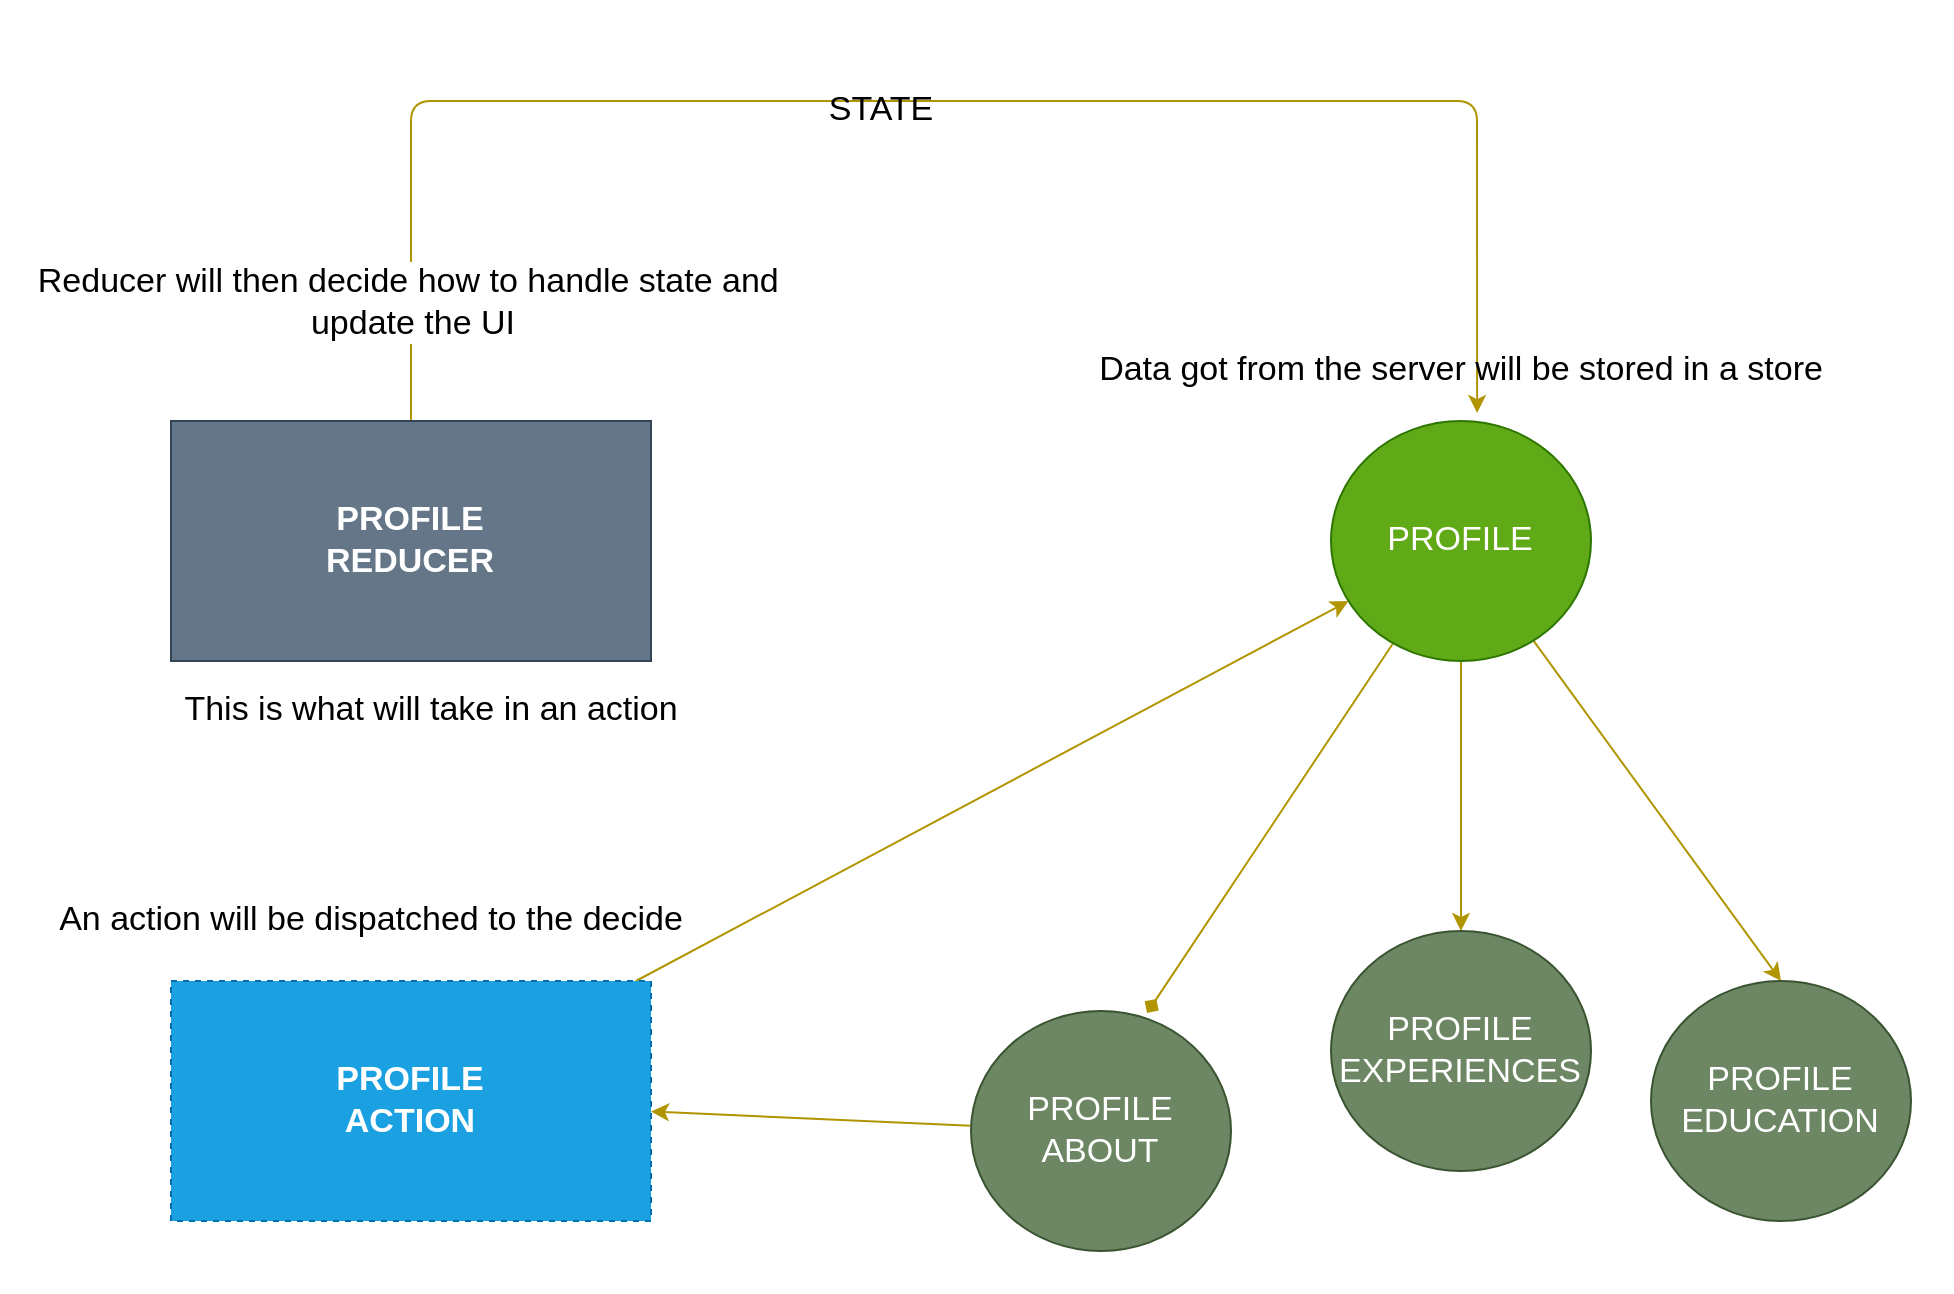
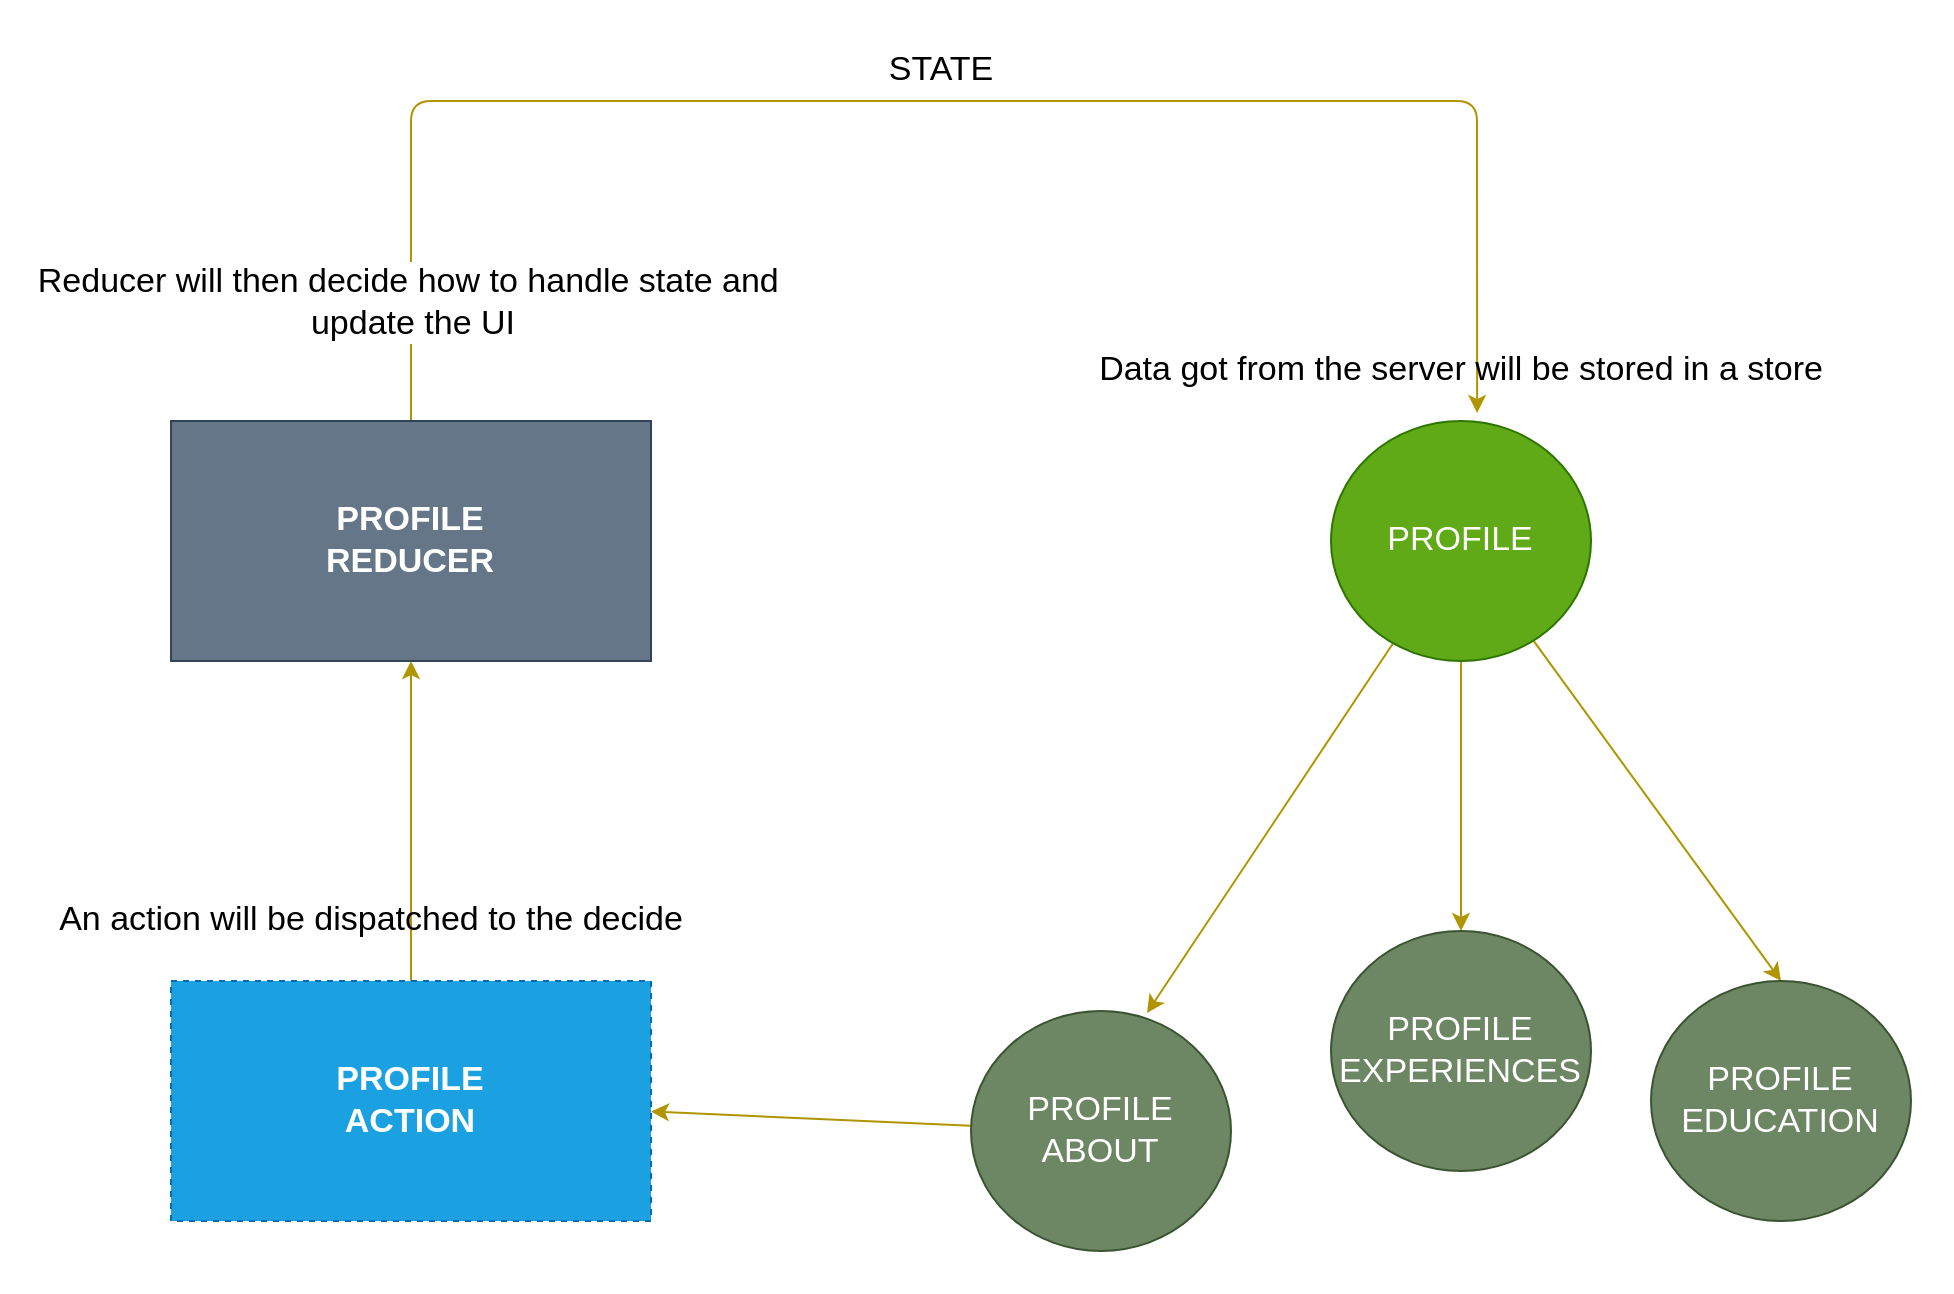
- <mxCell id="15" value="STATE" style="text;html=1;align=center;verticalAlign=middle;resizable=0;points=[];autosize=1;strokeColor=none;fillColor=none;fontSize=17;" vertex="1" parent="1"><mxGeometry x="405" y="40" width="70" height="30" as="geometry" /></mxCell>
+ <mxCell id="15" value="STATE" style="text;html=1;align=center;verticalAlign=middle;resizable=0;points=[];autosize=1;strokeColor=none;fillColor=none;fontSize=17;" vertex="1" parent="1"><mxGeometry x="435" y="20" width="70" height="30" as="geometry" /></mxCell>
- <mxCell id="17" value="This is what will take in an action" style="text;html=1;align=center;verticalAlign=middle;resizable=0;points=[];autosize=1;strokeColor=none;fillColor=none;fontSize=17;" vertex="1" parent="1"><mxGeometry x="85" y="340" width="260" height="30" as="geometry" /></mxCell>
- <mxCell id="9" style="edgeStyle=none;html=1;fontSize=17;fillColor=#e3c800;strokeColor=#B09500;" edge="1" parent="1" source="10" target="8"><mxGeometry relative="1" as="geometry" /></mxCell>
+ <mxCell id="9" style="edgeStyle=none;html=1;entryX=0.5;entryY=1;entryDx=0;entryDy=0;fontSize=17;fillColor=#e3c800;strokeColor=#B09500;" edge="1" parent="1" source="10" target="4"><mxGeometry relative="1" as="geometry" /></mxCell>
- <mxCell id="5" style="edgeStyle=none;html=1;entryX=0.677;entryY=0.008;entryDx=0;entryDy=0;entryPerimeter=0;fontSize=17;fillColor=#e3c800;strokeColor=#B09500;endArrow=diamond;" edge="1" parent="1" source="8" target="12"><mxGeometry relative="1" as="geometry" /></mxCell>
+ <mxCell id="5" style="edgeStyle=none;html=1;entryX=0.677;entryY=0.008;entryDx=0;entryDy=0;entryPerimeter=0;fontSize=17;fillColor=#e3c800;strokeColor=#B09500;" edge="1" parent="1" source="8" target="12"><mxGeometry relative="1" as="geometry" /></mxCell>
